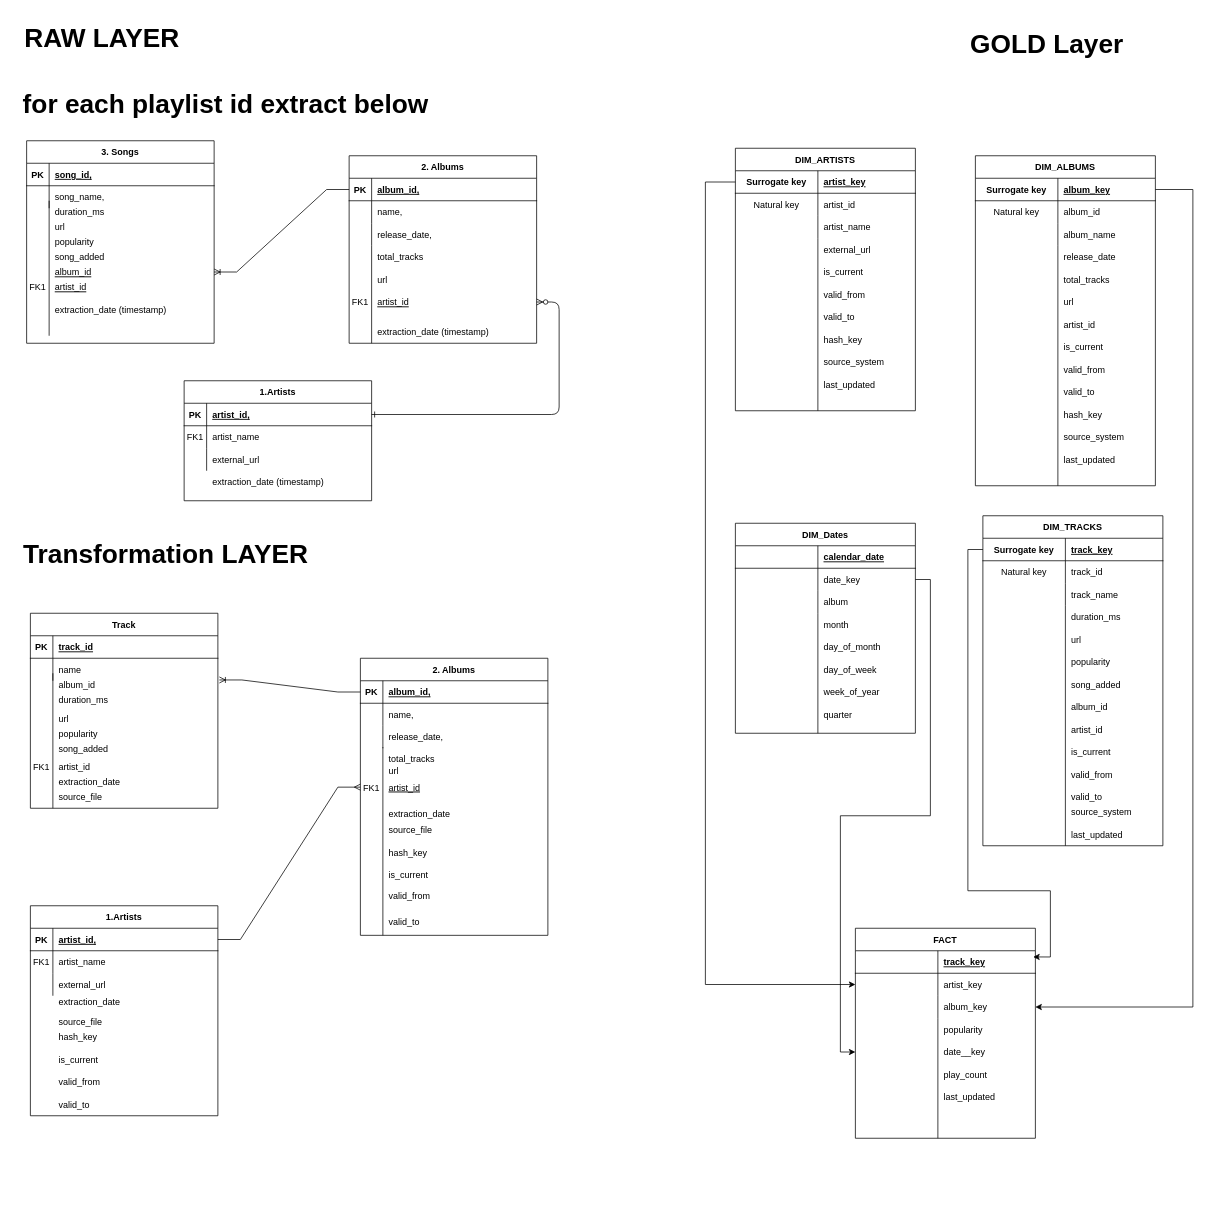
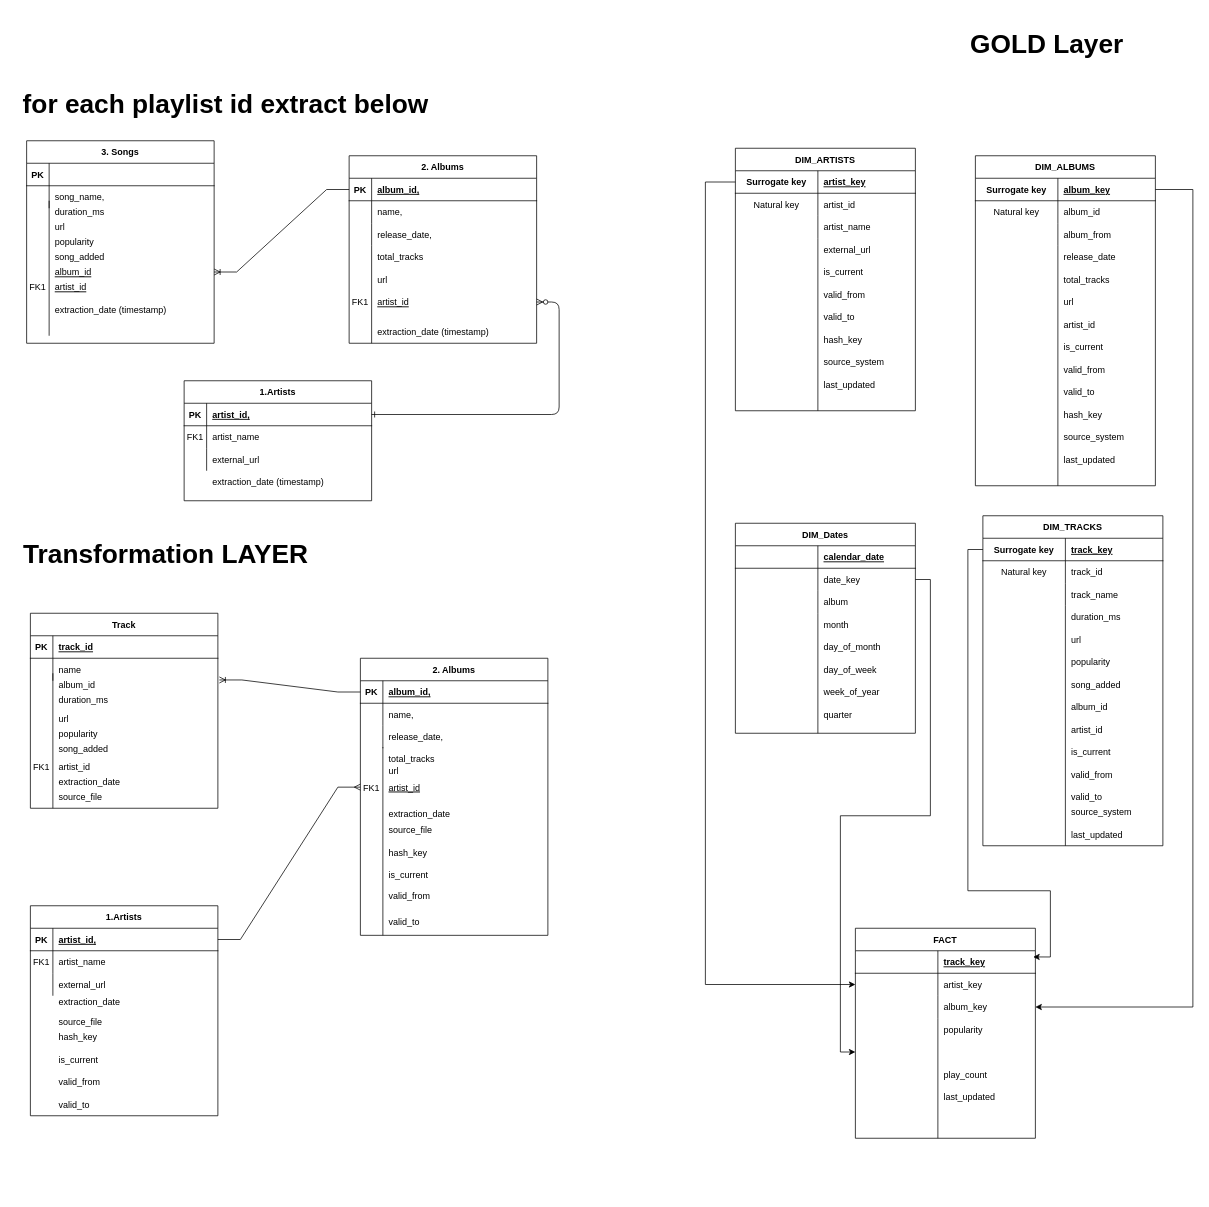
- <mxCell id="92" value="&lt;b&gt;RAW LAYER&amp;nbsp;&lt;/b&gt;" style="text;html=1;align=center;verticalAlign=middle;resizable=0;points=[];autosize=1;strokeColor=none;fillColor=none;fontSize=35;" parent="1" vertex="1"><mxGeometry x="20" y="20" width="240" height="60" as="geometry" /></mxCell>
- <mxCell id="7" value="song_id," style="shape=partialRectangle;overflow=hidden;connectable=0;fillColor=none;top=0;left=0;bottom=0;right=0;align=left;spacingLeft=6;fontStyle=5;" parent="5" vertex="1"><mxGeometry x="30" width="220" height="30" as="geometry"><mxRectangle width="220" height="30" as="alternateBounds" /></mxGeometry></mxCell>
- <mxCell id="190" value="album_name" style="shape=partialRectangle;overflow=hidden;connectable=0;fillColor=none;top=0;left=0;bottom=0;right=0;align=left;spacingLeft=6;" parent="188" vertex="1"><mxGeometry x="110" width="130" height="30" as="geometry"><mxRectangle width="130" height="30" as="alternateBounds" /></mxGeometry></mxCell>
+ <mxCell id="190" value="album_from" style="shape=partialRectangle;overflow=hidden;connectable=0;fillColor=none;top=0;left=0;bottom=0;right=0;align=left;spacingLeft=6;" parent="188" vertex="1"><mxGeometry x="110" width="130" height="30" as="geometry"><mxRectangle width="130" height="30" as="alternateBounds" /></mxGeometry></mxCell>
- <mxCell id="261" value="date__key" style="shape=partialRectangle;overflow=hidden;connectable=0;fillColor=none;top=0;left=0;bottom=0;right=0;align=left;spacingLeft=6;" vertex="1" parent="259"><mxGeometry x="110" width="130" height="30" as="geometry"><mxRectangle width="130" height="30" as="alternateBounds" /></mxGeometry></mxCell>
